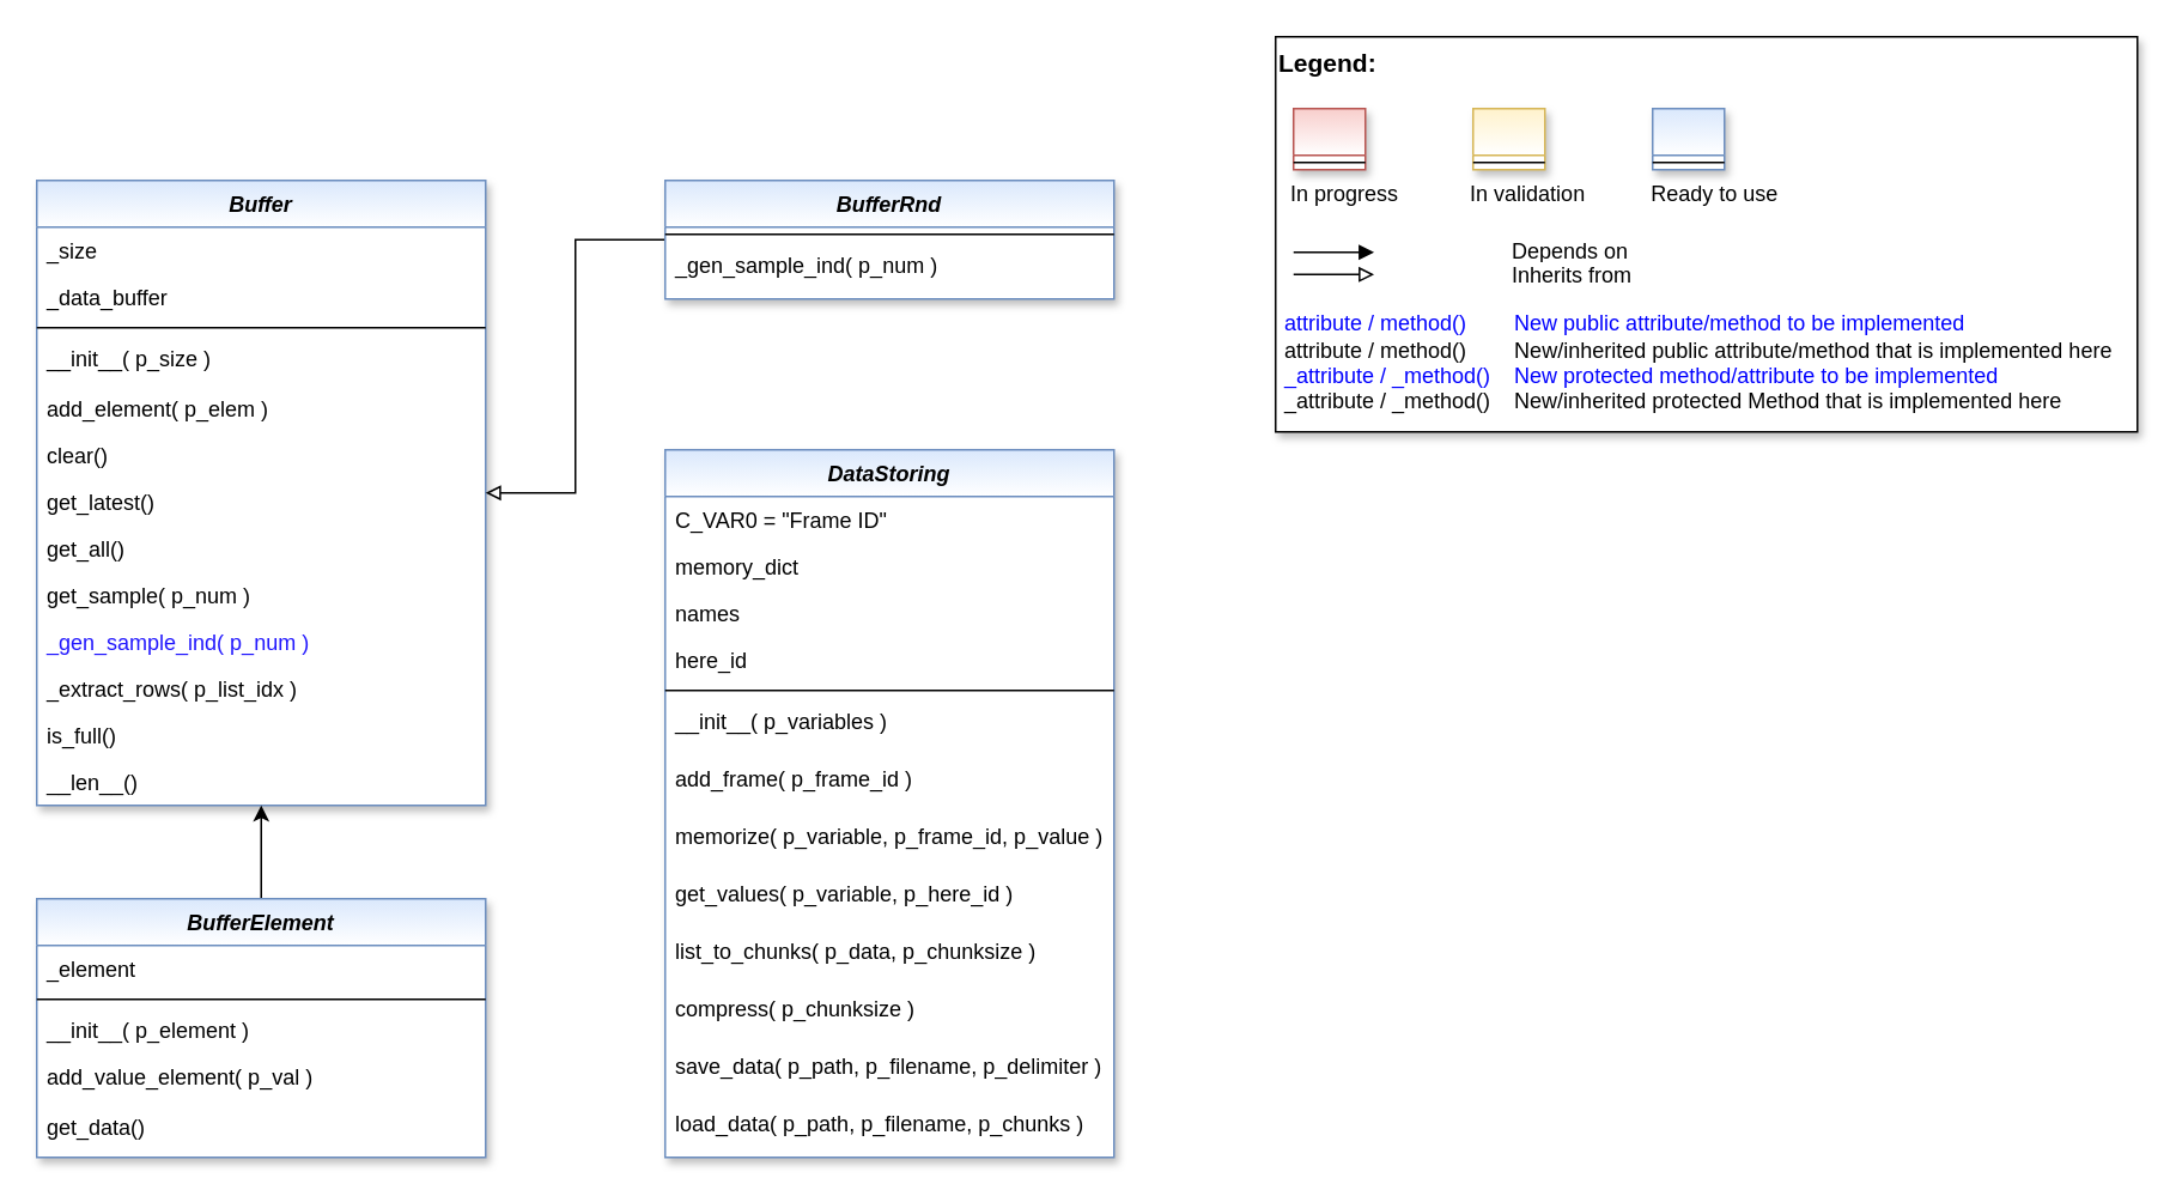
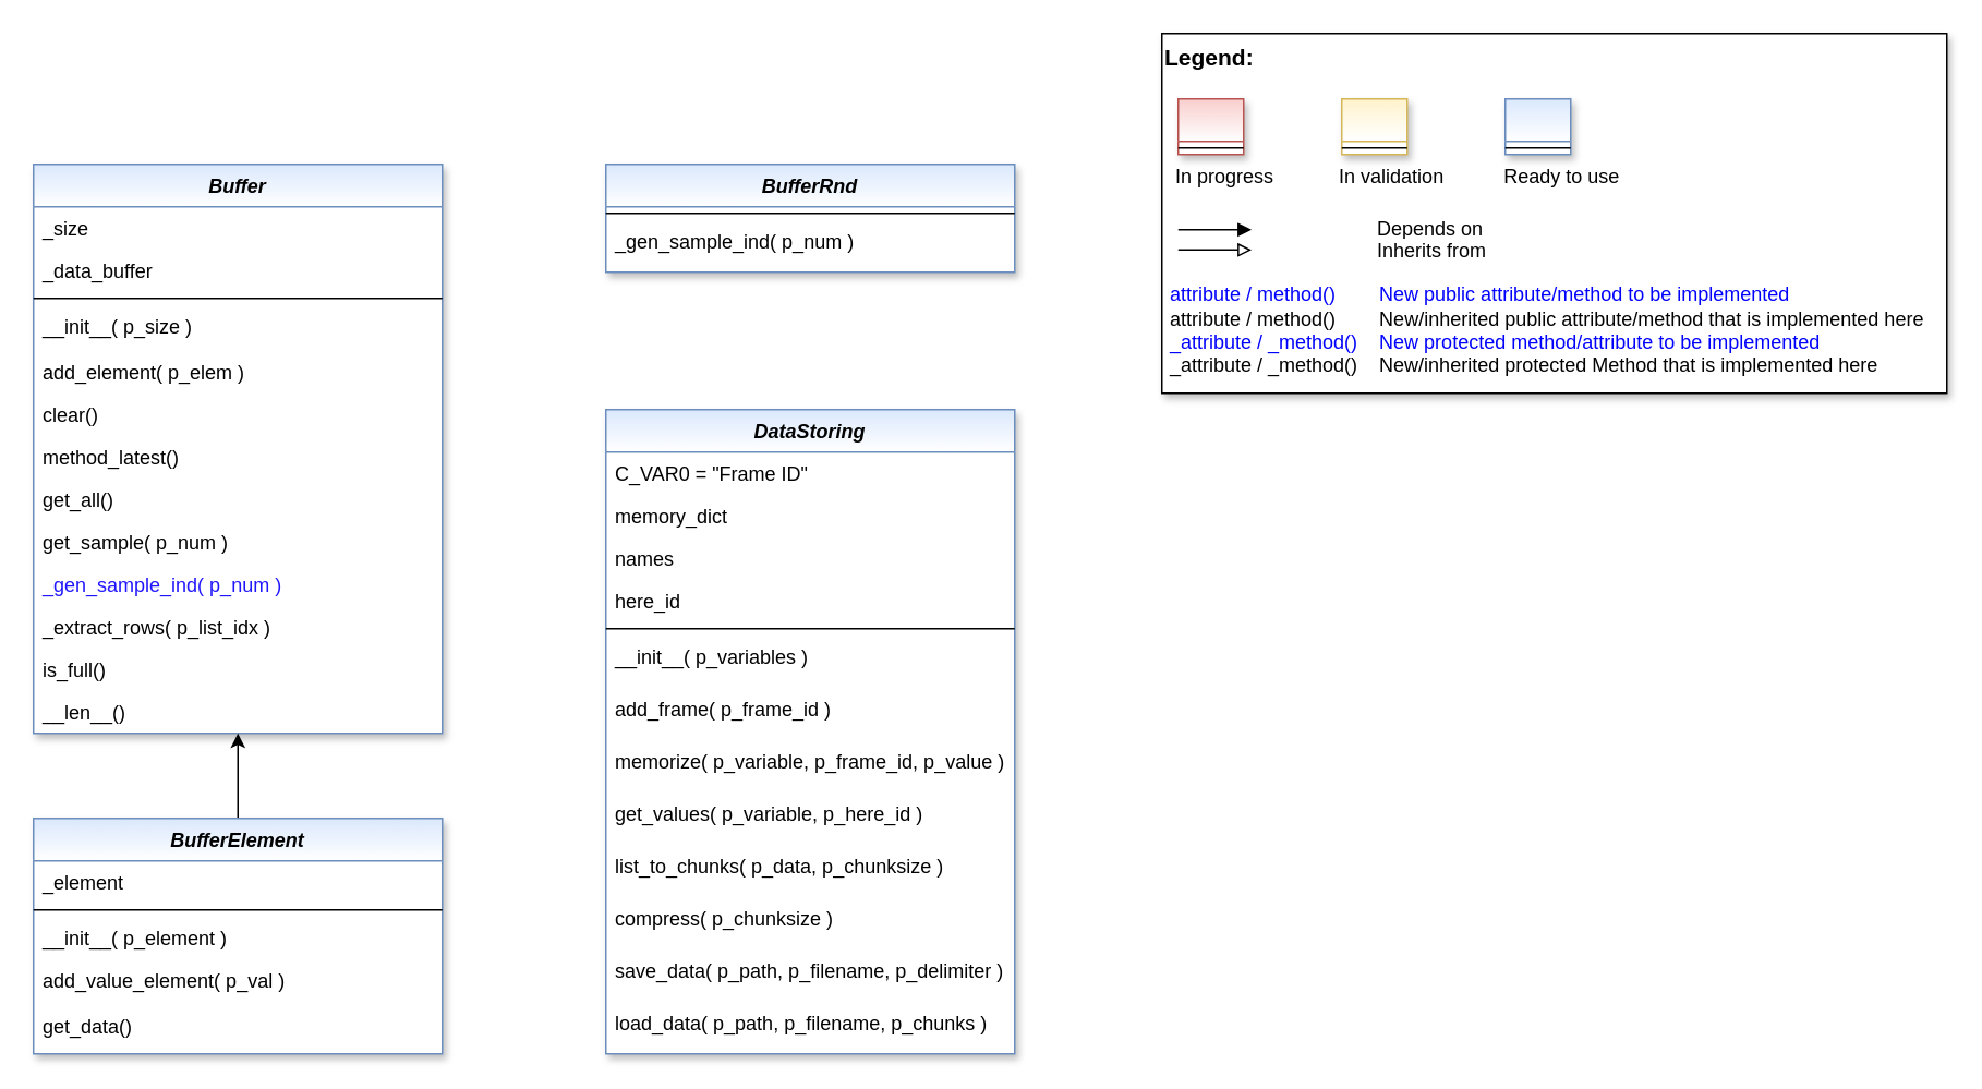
- <mxCell id="47" style="edgeStyle=orthogonalEdgeStyle;rounded=0;orthogonalLoop=1;jettySize=auto;html=1;endArrow=block;endFill=0;" parent="1" source="48" target="16" edge="1"><mxGeometry relative="1" as="geometry" /></mxCell>
- <mxCell id="23" value="get_latest()" style="text;align=left;verticalAlign=top;spacingLeft=4;spacingRight=4;overflow=hidden;rotatable=0;points=[[0,0.5],[1,0.5]];portConstraint=eastwest;fontColor=default;" parent="16" vertex="1"><mxGeometry y="166" width="250" height="26" as="geometry" /></mxCell>
+ <mxCell id="23" value="method_latest()" style="text;align=left;verticalAlign=top;spacingLeft=4;spacingRight=4;overflow=hidden;rotatable=0;points=[[0,0.5],[1,0.5]];portConstraint=eastwest;fontColor=default;" parent="16" vertex="1"><mxGeometry y="166" width="250" height="26" as="geometry" /></mxCell>
